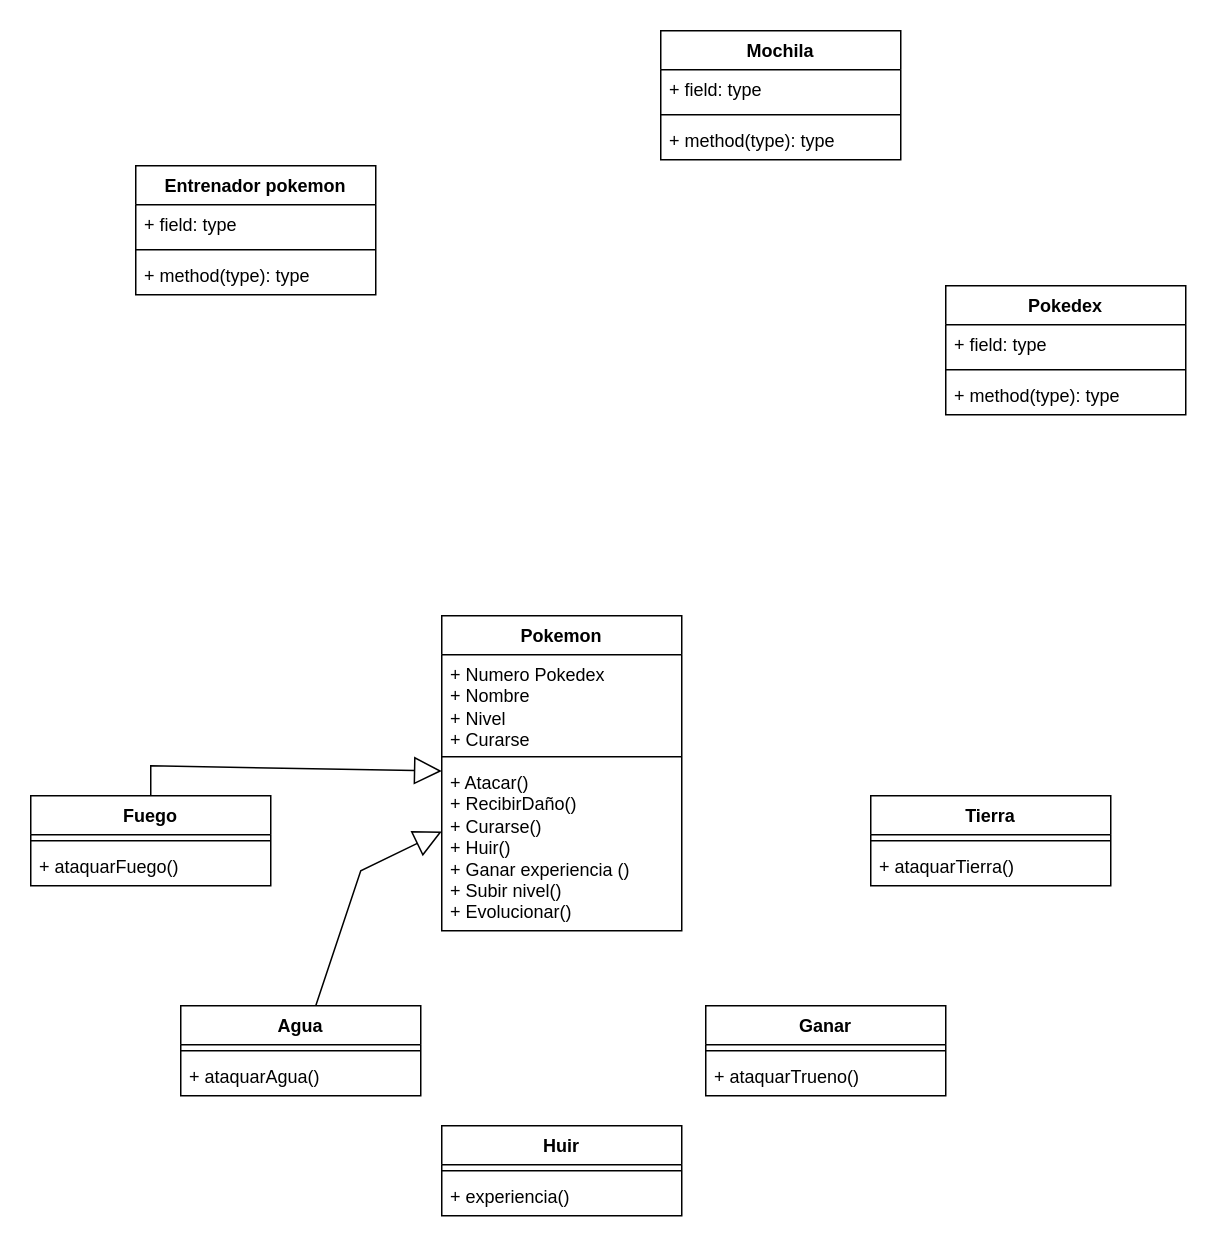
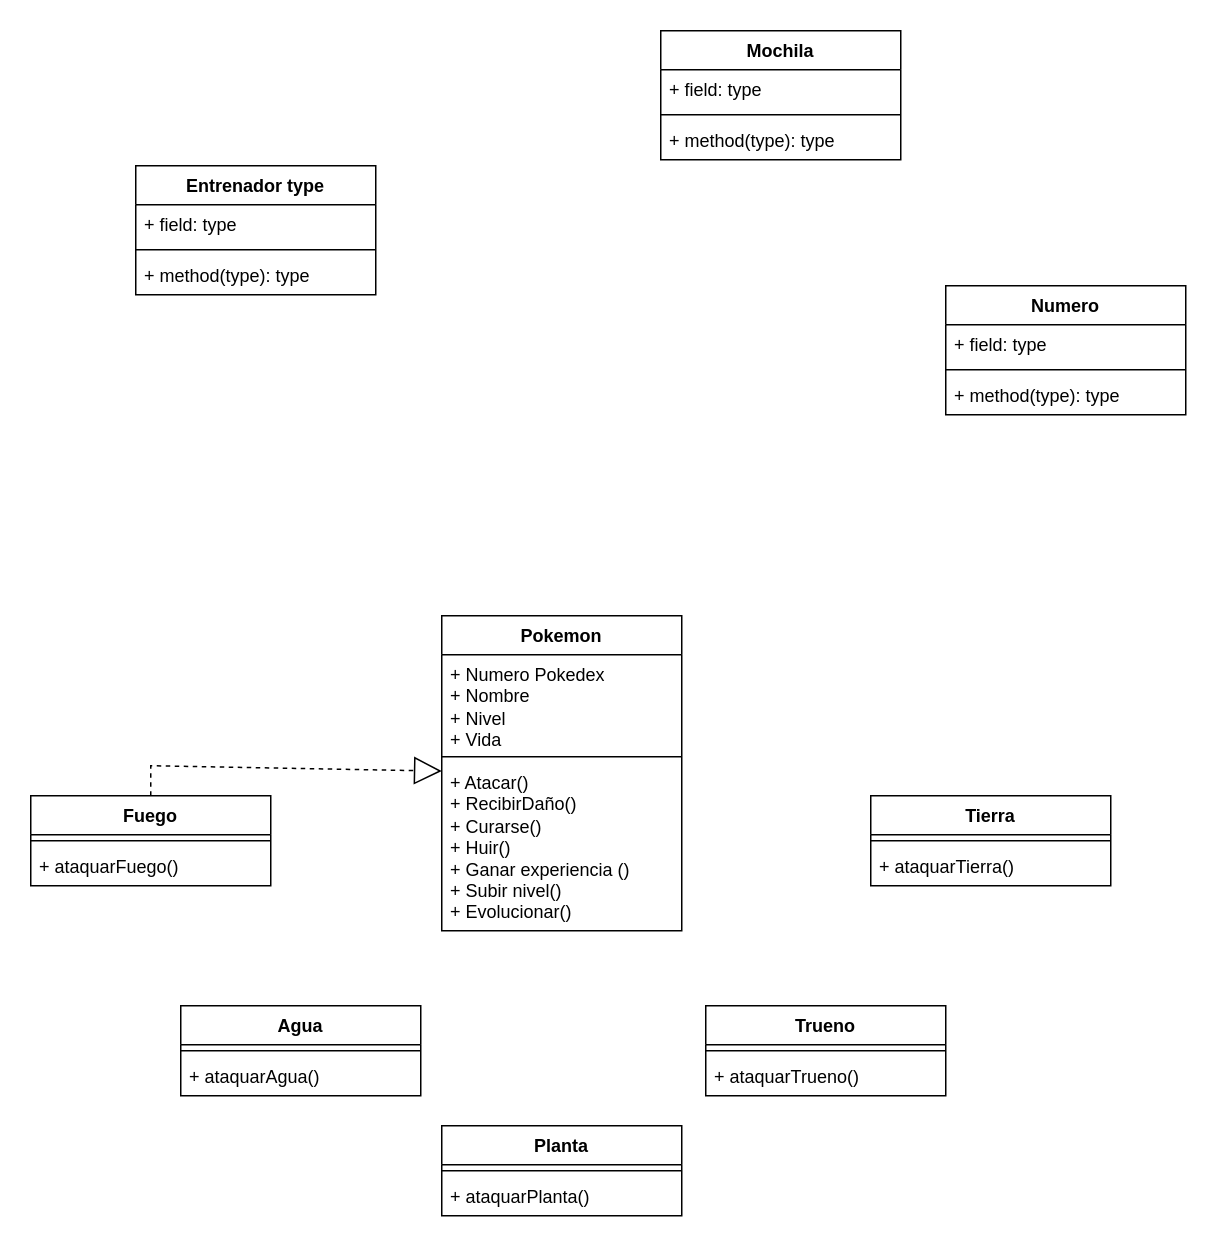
- <mxCell id="27" value="Entrenador pokemon" style="swimlane;fontStyle=1;align=center;verticalAlign=top;childLayout=stackLayout;horizontal=1;startSize=26;horizontalStack=0;resizeParent=1;resizeParentMax=0;resizeLast=0;collapsible=1;marginBottom=0;whiteSpace=wrap;html=1;" vertex="1" parent="1"><mxGeometry x="90" y="110" width="160" height="86" as="geometry" /></mxCell>
+ <mxCell id="27" value="Entrenador type" style="swimlane;fontStyle=1;align=center;verticalAlign=top;childLayout=stackLayout;horizontal=1;startSize=26;horizontalStack=0;resizeParent=1;resizeParentMax=0;resizeLast=0;collapsible=1;marginBottom=0;whiteSpace=wrap;html=1;" vertex="1" parent="1"><mxGeometry x="90" y="110" width="160" height="86" as="geometry" /></mxCell>
- <mxCell id="23" value="Pokedex" style="swimlane;fontStyle=1;align=center;verticalAlign=top;childLayout=stackLayout;horizontal=1;startSize=26;horizontalStack=0;resizeParent=1;resizeParentMax=0;resizeLast=0;collapsible=1;marginBottom=0;whiteSpace=wrap;html=1;" vertex="1" parent="1"><mxGeometry x="630" y="190" width="160" height="86" as="geometry" /></mxCell>
+ <mxCell id="23" value="Numero" style="swimlane;fontStyle=1;align=center;verticalAlign=top;childLayout=stackLayout;horizontal=1;startSize=26;horizontalStack=0;resizeParent=1;resizeParentMax=0;resizeLast=0;collapsible=1;marginBottom=0;whiteSpace=wrap;html=1;" vertex="1" parent="1"><mxGeometry x="630" y="190" width="160" height="86" as="geometry" /></mxCell>
- <mxCell id="3" value="+ Numero Pokedex&lt;br&gt;+ Nombre&lt;div&gt;+ Nivel&lt;/div&gt;&lt;div&gt;+ Curarse&lt;/div&gt;" style="text;strokeColor=none;fillColor=none;align=left;verticalAlign=top;spacingLeft=4;spacingRight=4;overflow=hidden;rotatable=0;points=[[0,0.5],[1,0.5]];portConstraint=eastwest;whiteSpace=wrap;html=1;" parent="2" vertex="1"><mxGeometry y="26" width="160" height="64" as="geometry" /></mxCell>
+ <mxCell id="3" value="+ Numero Pokedex&lt;br&gt;+ Nombre&lt;div&gt;+ Nivel&lt;/div&gt;&lt;div&gt;+ Vida&lt;/div&gt;" style="text;strokeColor=none;fillColor=none;align=left;verticalAlign=top;spacingLeft=4;spacingRight=4;overflow=hidden;rotatable=0;points=[[0,0.5],[1,0.5]];portConstraint=eastwest;whiteSpace=wrap;html=1;" parent="2" vertex="1"><mxGeometry y="26" width="160" height="64" as="geometry" /></mxCell>
- <mxCell id="21" value="" style="endArrow=block;endSize=16;endFill=0;html=1;rounded=0;" parent="1" source="6" target="2" edge="1"><mxGeometry width="160" relative="1" as="geometry"><mxPoint x="290" y="630" as="sourcePoint" /><mxPoint x="450" y="630" as="targetPoint" /><Array as="points"><mxPoint x="100" y="510" /></Array></mxGeometry></mxCell>
+ <mxCell id="21" value="" style="endArrow=block;endSize=16;endFill=0;html=1;rounded=0;dashed=1;" parent="1" source="6" target="2" edge="1"><mxGeometry width="160" relative="1" as="geometry"><mxPoint x="290" y="630" as="sourcePoint" /><mxPoint x="450" y="630" as="targetPoint" /><Array as="points"><mxPoint x="100" y="510" /></Array></mxGeometry></mxCell>
- <mxCell id="22" value="" style="endArrow=block;endSize=16;endFill=0;html=1;rounded=0;" parent="1" source="9" target="2" edge="1"><mxGeometry width="160" relative="1" as="geometry"><mxPoint x="110" y="540" as="sourcePoint" /><mxPoint x="304" y="520" as="targetPoint" /><Array as="points"><mxPoint x="240" y="580" /></Array></mxGeometry></mxCell>
- <mxCell id="12" value="Ganar" style="swimlane;fontStyle=1;align=center;verticalAlign=top;childLayout=stackLayout;horizontal=1;startSize=26;horizontalStack=0;resizeParent=1;resizeParentMax=0;resizeLast=0;collapsible=1;marginBottom=0;whiteSpace=wrap;html=1;" parent="1" vertex="1"><mxGeometry x="470" y="670" width="160" height="60" as="geometry" /></mxCell>
+ <mxCell id="12" value="Trueno" style="swimlane;fontStyle=1;align=center;verticalAlign=top;childLayout=stackLayout;horizontal=1;startSize=26;horizontalStack=0;resizeParent=1;resizeParentMax=0;resizeLast=0;collapsible=1;marginBottom=0;whiteSpace=wrap;html=1;" parent="1" vertex="1"><mxGeometry x="470" y="670" width="160" height="60" as="geometry" /></mxCell>
- <mxCell id="18" value="Huir" style="swimlane;fontStyle=1;align=center;verticalAlign=top;childLayout=stackLayout;horizontal=1;startSize=26;horizontalStack=0;resizeParent=1;resizeParentMax=0;resizeLast=0;collapsible=1;marginBottom=0;whiteSpace=wrap;html=1;" parent="1" vertex="1"><mxGeometry x="294" y="750" width="160" height="60" as="geometry" /></mxCell>
+ <mxCell id="18" value="Planta" style="swimlane;fontStyle=1;align=center;verticalAlign=top;childLayout=stackLayout;horizontal=1;startSize=26;horizontalStack=0;resizeParent=1;resizeParentMax=0;resizeLast=0;collapsible=1;marginBottom=0;whiteSpace=wrap;html=1;" parent="1" vertex="1"><mxGeometry x="294" y="750" width="160" height="60" as="geometry" /></mxCell>
- <mxCell id="20" value="+ experiencia()" style="text;strokeColor=none;fillColor=none;align=left;verticalAlign=top;spacingLeft=4;spacingRight=4;overflow=hidden;rotatable=0;points=[[0,0.5],[1,0.5]];portConstraint=eastwest;whiteSpace=wrap;html=1;" parent="18" vertex="1"><mxGeometry y="34" width="160" height="26" as="geometry" /></mxCell>
+ <mxCell id="20" value="+ ataquarPlanta()" style="text;strokeColor=none;fillColor=none;align=left;verticalAlign=top;spacingLeft=4;spacingRight=4;overflow=hidden;rotatable=0;points=[[0,0.5],[1,0.5]];portConstraint=eastwest;whiteSpace=wrap;html=1;" parent="18" vertex="1"><mxGeometry y="34" width="160" height="26" as="geometry" /></mxCell>
